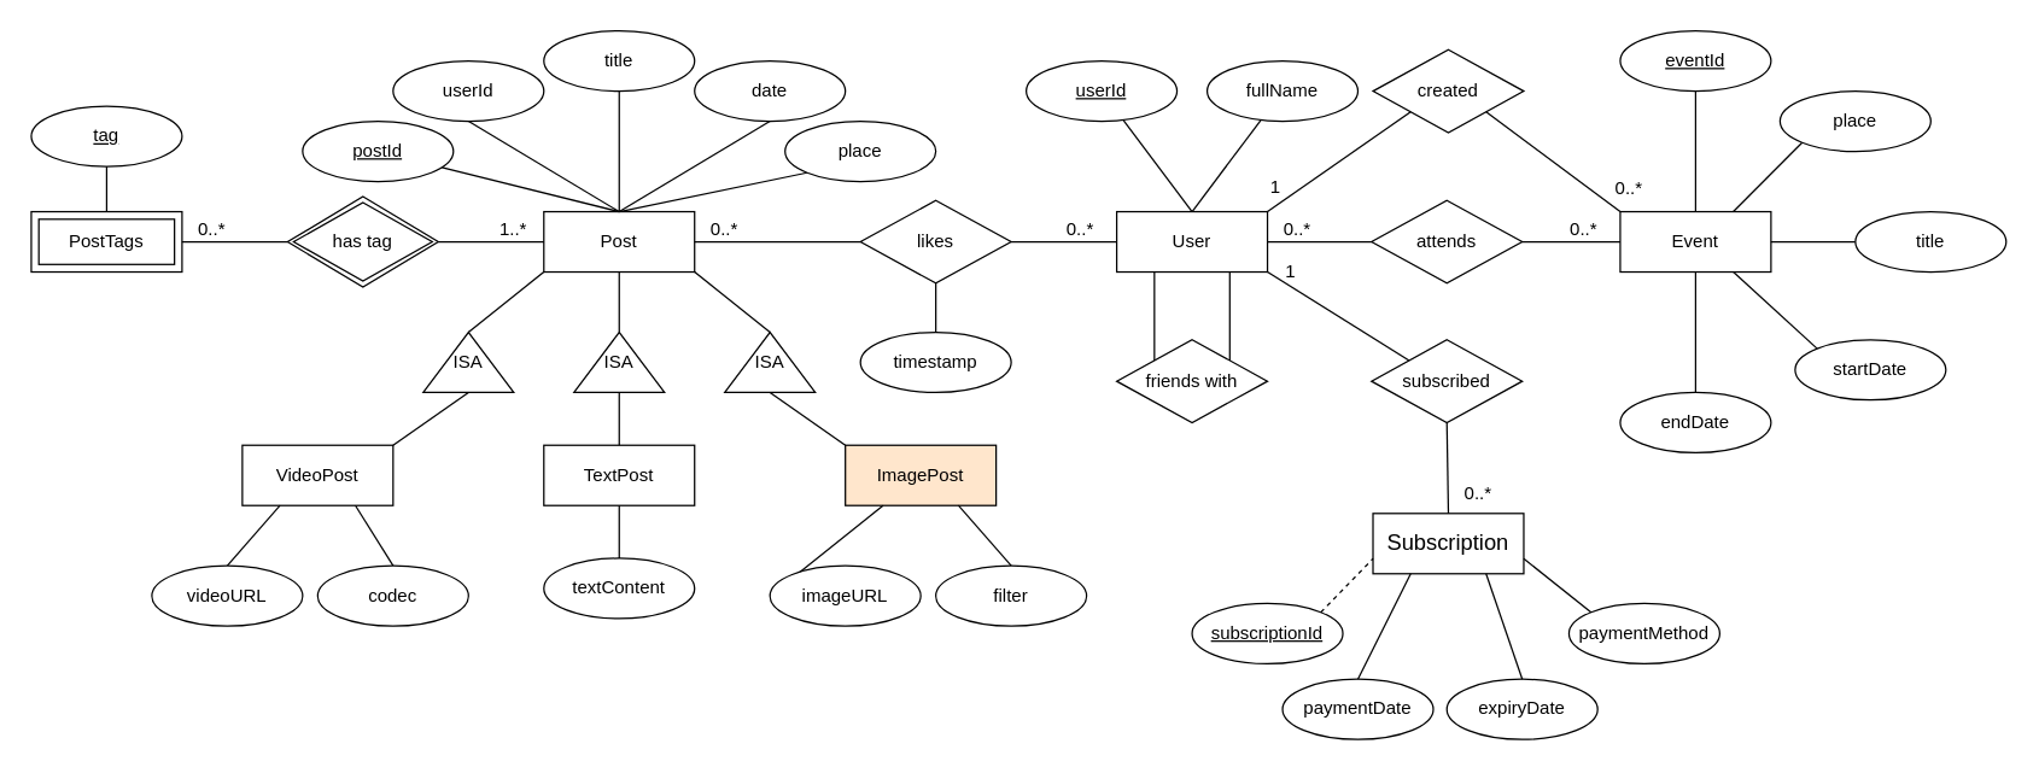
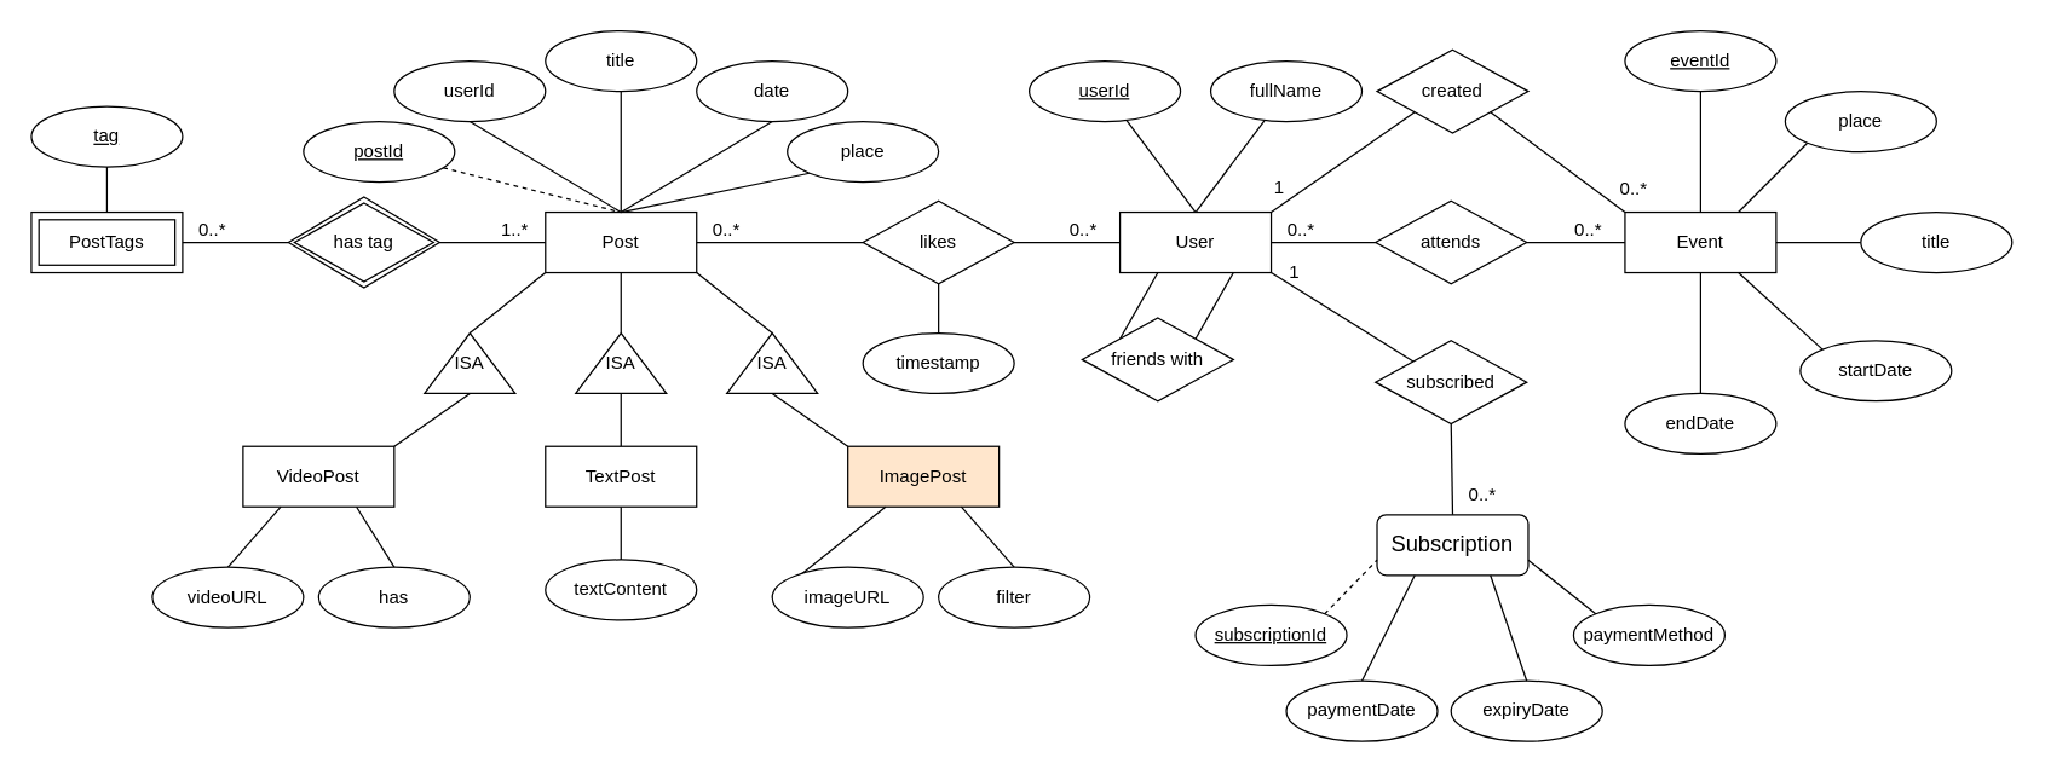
- <mxCell id="6" style="rounded=0;orthogonalLoop=1;jettySize=auto;html=1;entryX=0.5;entryY=0;entryDx=0;entryDy=0;endArrow=none;endFill=0;" parent="1" source="7" target="2" edge="1"><mxGeometry relative="1" as="geometry" /></mxCell>
+ <mxCell id="6" style="rounded=0;orthogonalLoop=1;jettySize=auto;html=1;entryX=0.5;entryY=0;entryDx=0;entryDy=0;endArrow=none;endFill=0;dashed=1;" parent="1" source="7" target="2" edge="1"><mxGeometry relative="1" as="geometry" /></mxCell>
- <mxCell id="9" value="friends with" style="rhombus;whiteSpace=wrap;html=1;" parent="1" vertex="1"><mxGeometry x="740" y="225" width="100" height="55" as="geometry" /></mxCell>
+ <mxCell id="9" value="friends with" style="rhombus;whiteSpace=wrap;html=1;" parent="1" vertex="1"><mxGeometry x="715" y="210" width="100" height="55" as="geometry" /></mxCell>
- <mxCell id="5" value="&lt;span id=&quot;docs-internal-guid-3fd6cfa4-7fff-0450-d13b-978bd1708c18&quot;&gt;&lt;span style=&quot;font-size: 11pt; font-family: Arial, sans-serif; background-color: transparent; font-variant-numeric: normal; font-variant-east-asian: normal; font-variant-alternates: normal; font-variant-position: normal; vertical-align: baseline; white-space-collapse: preserve;&quot;&gt;Subscription&lt;/span&gt;&lt;/span&gt;" style="whiteSpace=wrap;html=1;align=center;" parent="1" vertex="1"><mxGeometry x="910" y="340.27" width="100" height="40" as="geometry" /></mxCell>
+ <mxCell id="5" value="&lt;span id=&quot;docs-internal-guid-3fd6cfa4-7fff-0450-d13b-978bd1708c18&quot;&gt;&lt;span style=&quot;font-size: 11pt; font-family: Arial, sans-serif; background-color: transparent; font-variant-numeric: normal; font-variant-east-asian: normal; font-variant-alternates: normal; font-variant-position: normal; vertical-align: baseline; white-space-collapse: preserve;&quot;&gt;Subscription&lt;/span&gt;&lt;/span&gt;" style="whiteSpace=wrap;html=1;align=center;rounded=1;" parent="1" vertex="1"><mxGeometry x="910" y="340.27" width="100" height="40" as="geometry" /></mxCell>
- <mxCell id="22" value="codec" style="ellipse;whiteSpace=wrap;html=1;align=center;fontStyle=0;" parent="1" vertex="1"><mxGeometry x="210" y="375" width="100" height="40" as="geometry" /></mxCell>
+ <mxCell id="22" value="has" style="ellipse;whiteSpace=wrap;html=1;align=center;fontStyle=0;" parent="1" vertex="1"><mxGeometry x="210" y="375" width="100" height="40" as="geometry" /></mxCell>
